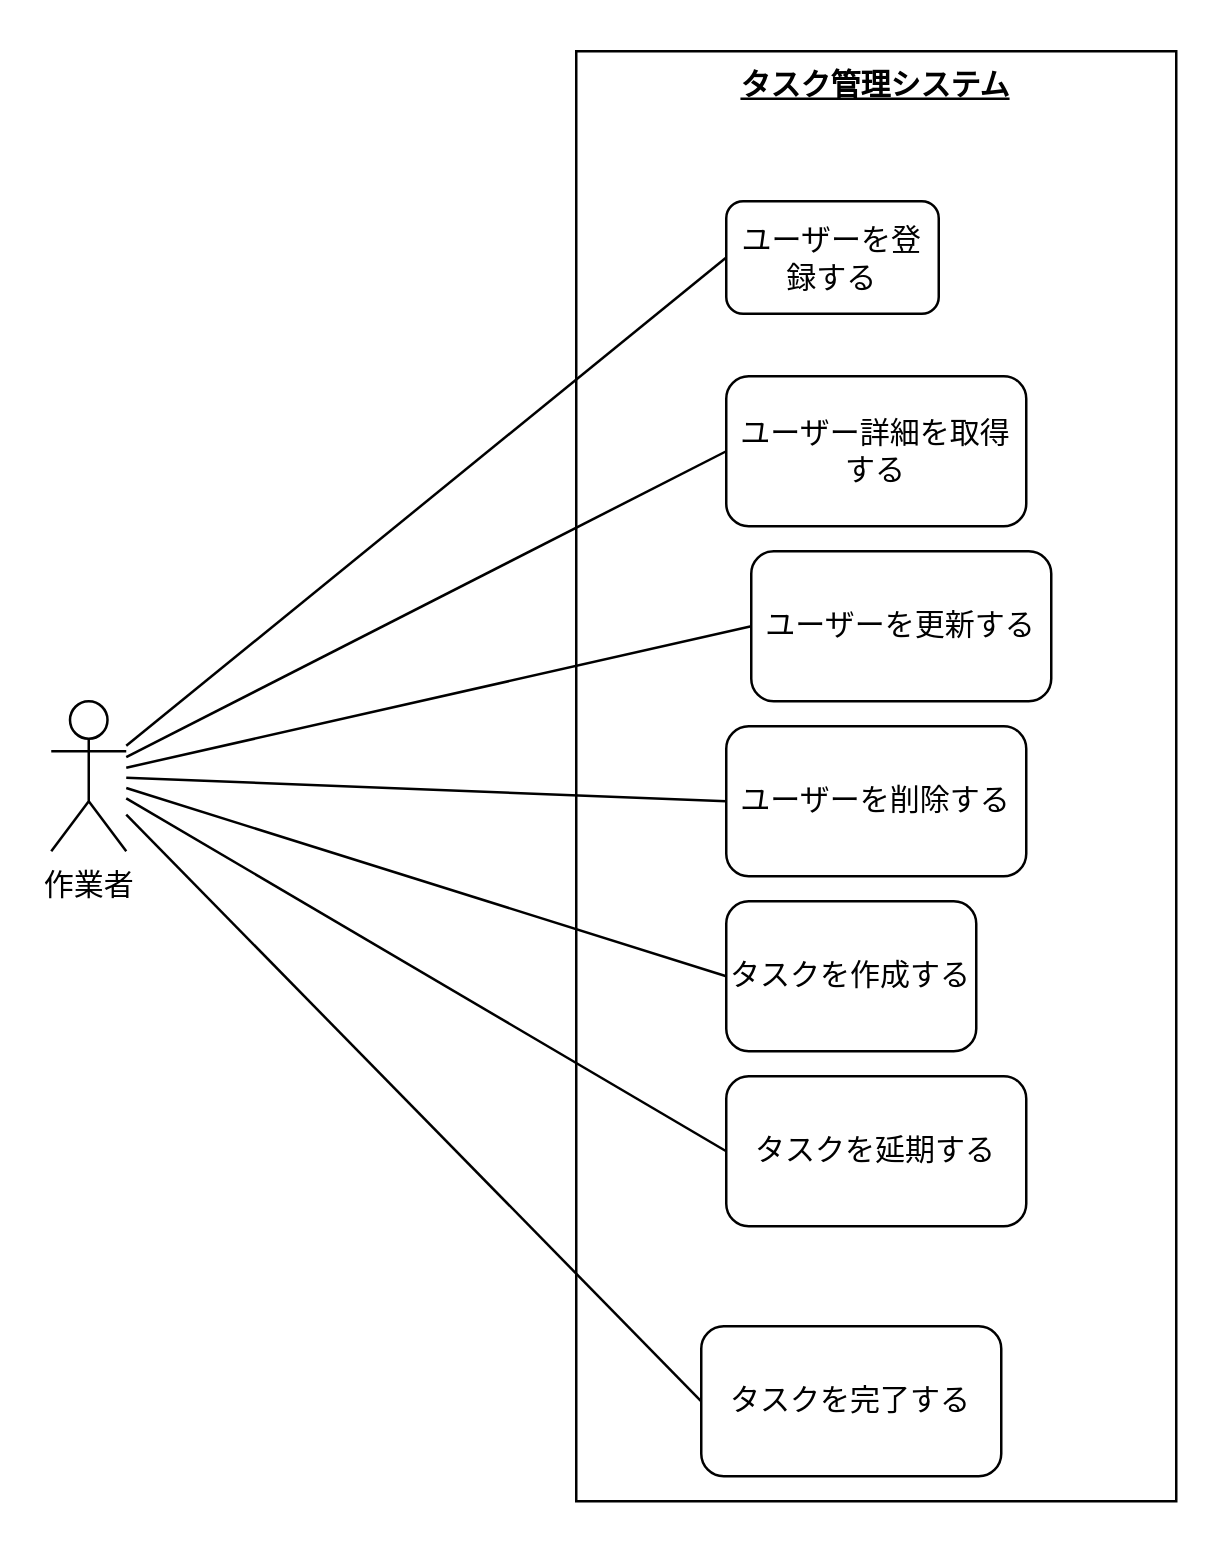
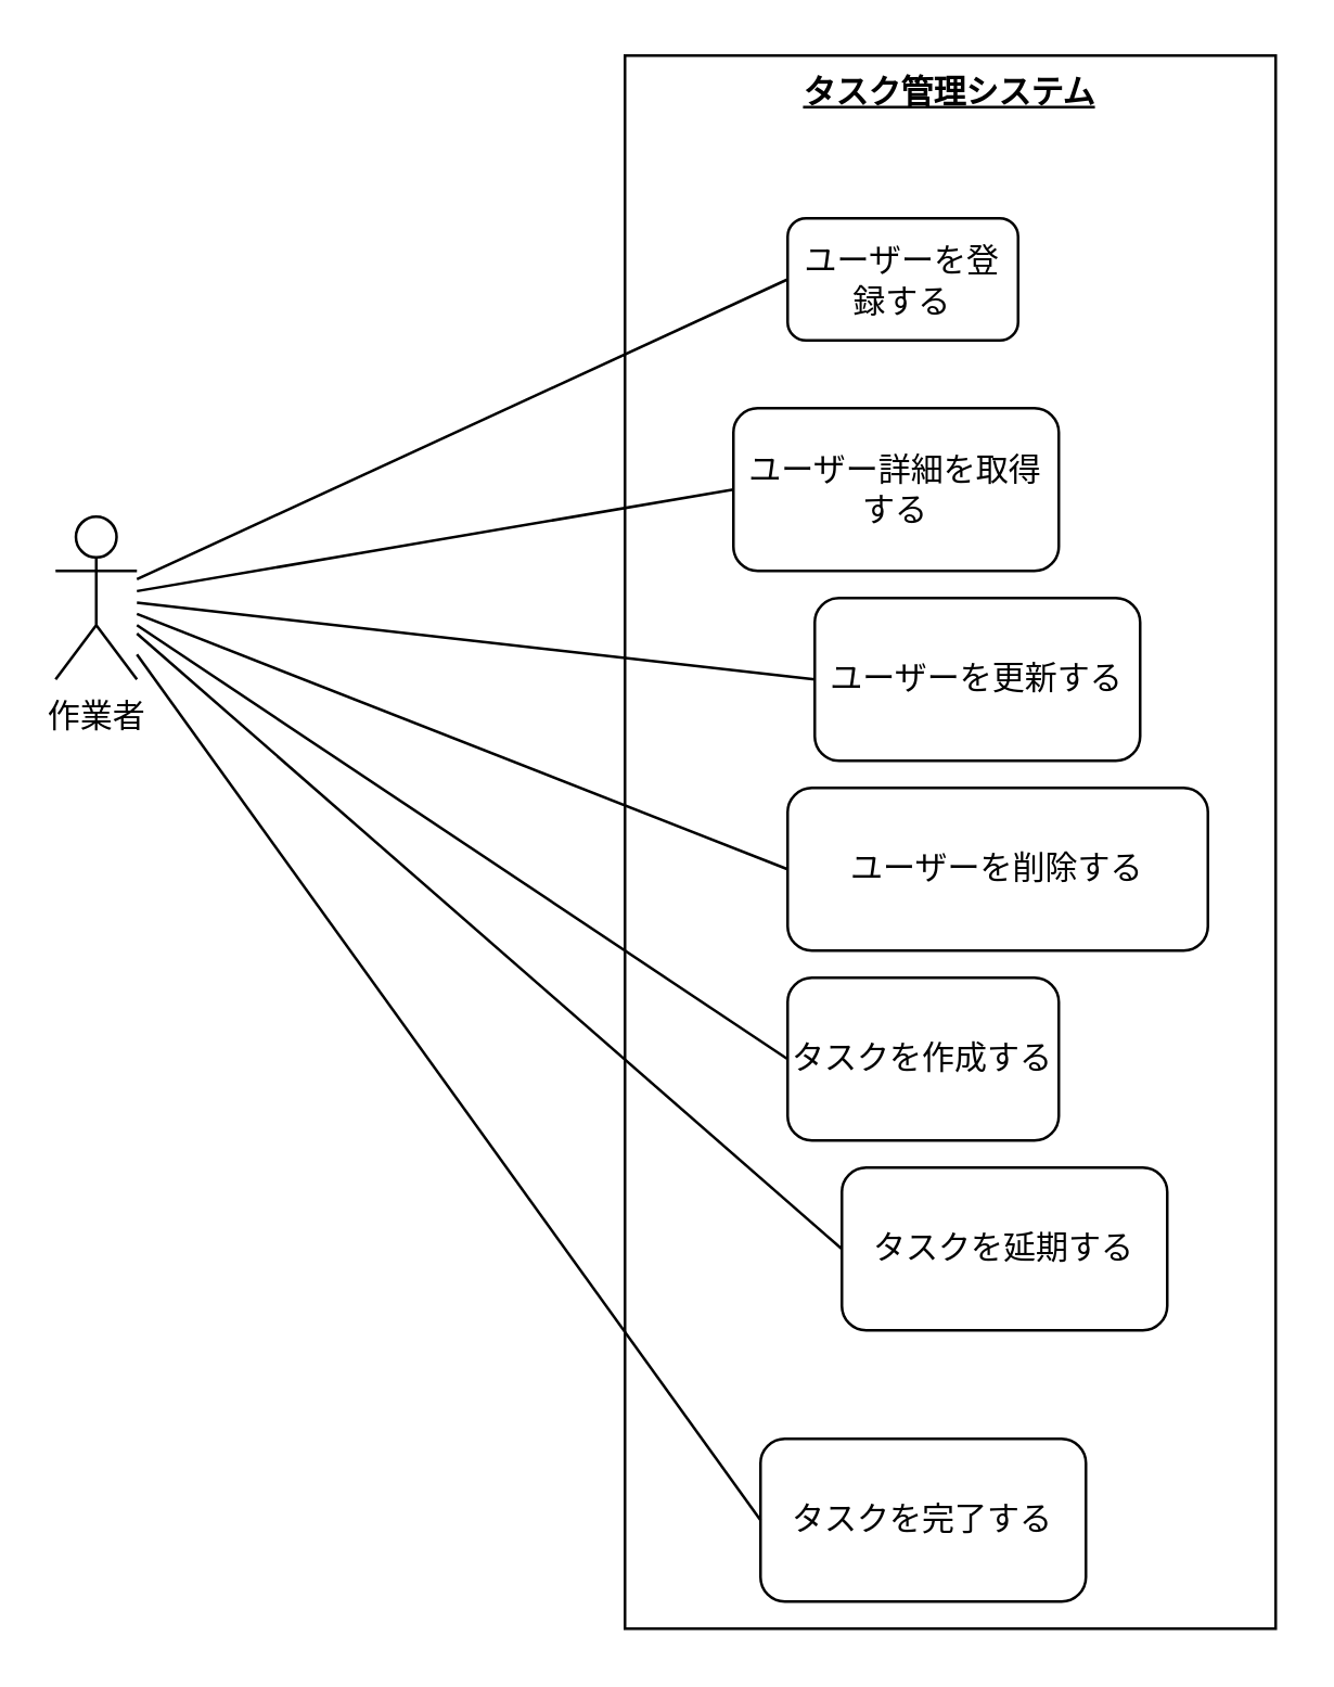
- <mxCell id="5" value="ユーザー詳細を取得する" style="rounded=1;whiteSpace=wrap;html=1;fillColor=none;" parent="1" vertex="1"><mxGeometry x="290" y="150" width="120" height="60" as="geometry" /></mxCell>
+ <mxCell id="5" value="ユーザー詳細を取得する" style="rounded=1;whiteSpace=wrap;html=1;fillColor=none;" parent="1" vertex="1"><mxGeometry x="270" y="150" width="120" height="60" as="geometry" /></mxCell>
- <mxCell id="13" value="作業者" style="shape=umlActor;verticalLabelPosition=bottom;verticalAlign=top;html=1;outlineConnect=0;fillColor=none;" parent="1" vertex="1"><mxGeometry x="20" y="280" width="30" height="60" as="geometry" /></mxCell>
+ <mxCell id="13" value="作業者" style="shape=umlActor;verticalLabelPosition=bottom;verticalAlign=top;html=1;outlineConnect=0;fillColor=none;" parent="1" vertex="1"><mxGeometry x="20" y="190" width="30" height="60" as="geometry" /></mxCell>
- <mxCell id="4" value="ユーザーを削除する" style="rounded=1;whiteSpace=wrap;html=1;fillColor=none;" parent="1" vertex="1"><mxGeometry x="290" y="290" width="120" height="60" as="geometry" /></mxCell>
+ <mxCell id="4" value="ユーザーを削除する" style="rounded=1;whiteSpace=wrap;html=1;fillColor=none;" parent="1" vertex="1"><mxGeometry x="290" y="290" width="155" height="60" as="geometry" /></mxCell>
- <mxCell id="15" value="タスクを延期する" style="rounded=1;whiteSpace=wrap;html=1;fillColor=none;" parent="1" vertex="1"><mxGeometry x="290" y="430" width="120" height="60" as="geometry" /></mxCell>
+ <mxCell id="15" value="タスクを延期する" style="rounded=1;whiteSpace=wrap;html=1;fillColor=none;" parent="1" vertex="1"><mxGeometry x="310" y="430" width="120" height="60" as="geometry" /></mxCell>
